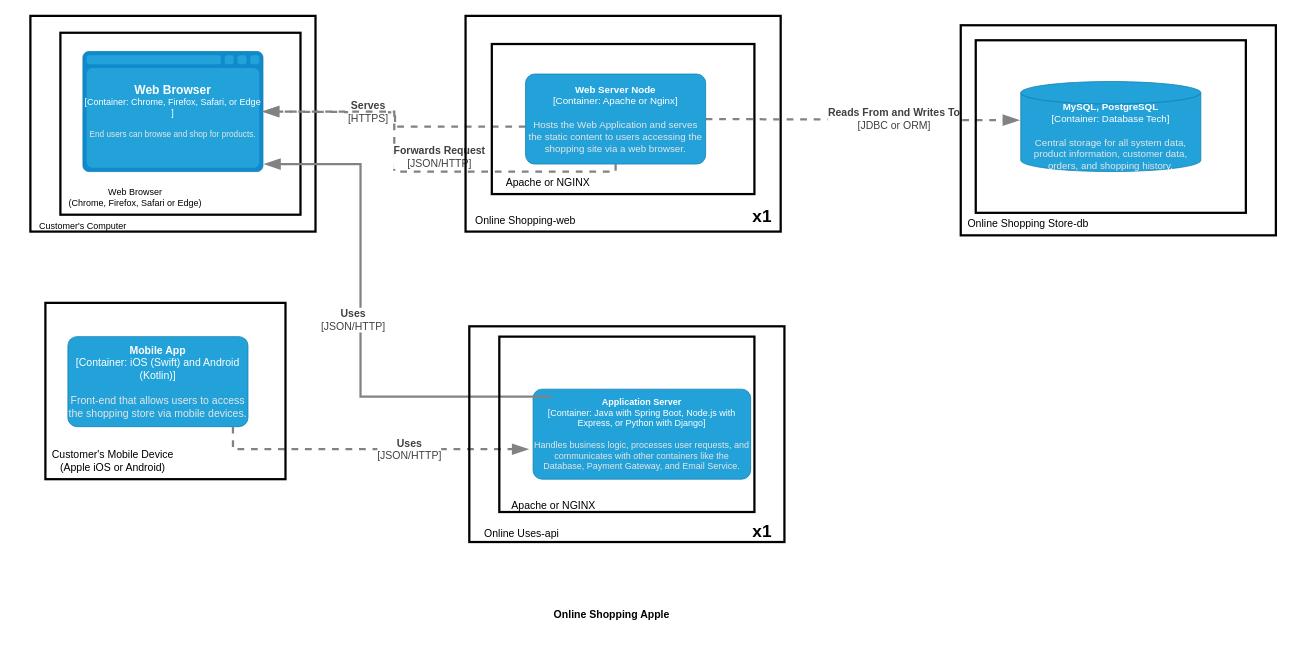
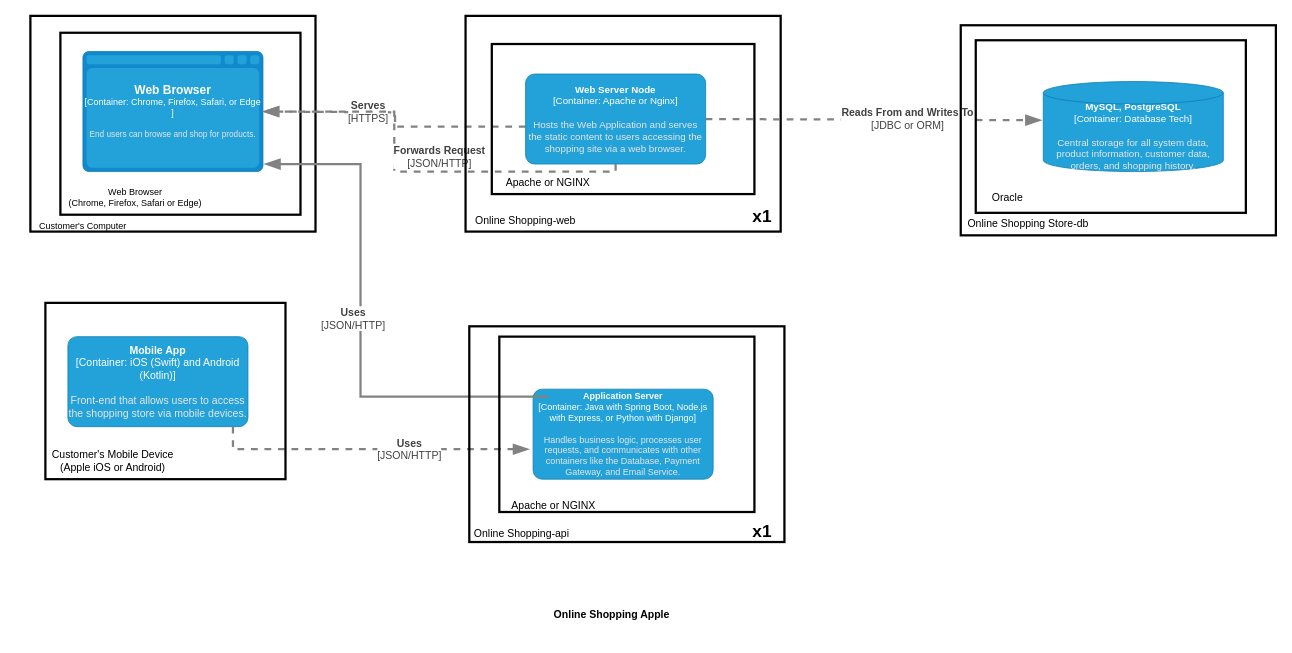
- <mxCell id="5" value="&lt;font style=&quot;font-size: 13px;&quot;&gt;&lt;b style=&quot;font-size: 13px;&quot;&gt;MySQL, PostgreSQL&lt;/b&gt;&lt;/font&gt;&lt;div style=&quot;font-size: 13px;&quot;&gt;[Container:&amp;nbsp;Database Tech]&lt;/div&gt;&lt;br style=&quot;font-size: 13px;&quot;&gt;&lt;div style=&quot;font-size: 13px;&quot;&gt;&lt;font style=&quot;font-size: 13px;&quot;&gt;&lt;font color=&quot;#E6E6E6&quot; style=&quot;font-size: 13px;&quot;&gt;Central storage for all system data, product information, customer data, orders, and shopping history.&lt;/font&gt;&lt;/font&gt;&lt;/div&gt;" style="shape=cylinder3;size=15;whiteSpace=wrap;html=1;boundedLbl=1;rounded=0;labelBackgroundColor=none;fillColor=#23A2D9;fontSize=13;fontColor=#ffffff;align=center;strokeColor=#0E7DAD;metaEdit=1;points=[[0.5,0,0],[1,0.25,0],[1,0.5,0],[1,0.75,0],[0.5,1,0],[0,0.75,0],[0,0.5,0],[0,0.25,0]];resizable=0;" vertex="1" parent="1"><mxGeometry x="1360" y="108" width="240" height="120" as="geometry" /></mxCell>
+ <mxCell id="5" value="&lt;font style=&quot;font-size: 13px;&quot;&gt;&lt;b style=&quot;font-size: 13px;&quot;&gt;MySQL, PostgreSQL&lt;/b&gt;&lt;/font&gt;&lt;div style=&quot;font-size: 13px;&quot;&gt;[Container:&amp;nbsp;Database Tech]&lt;/div&gt;&lt;br style=&quot;font-size: 13px;&quot;&gt;&lt;div style=&quot;font-size: 13px;&quot;&gt;&lt;font style=&quot;font-size: 13px;&quot;&gt;&lt;font color=&quot;#E6E6E6&quot; style=&quot;font-size: 13px;&quot;&gt;Central storage for all system data, product information, customer data, orders, and shopping history.&lt;/font&gt;&lt;/font&gt;&lt;/div&gt;" style="shape=cylinder3;size=15;whiteSpace=wrap;html=1;boundedLbl=1;rounded=0;labelBackgroundColor=none;fillColor=#23A2D9;fontSize=13;fontColor=#ffffff;align=center;strokeColor=#0E7DAD;metaEdit=1;points=[[0.5,0,0],[1,0.25,0],[1,0.5,0],[1,0.75,0],[0.5,1,0],[0,0.75,0],[0,0.5,0],[0,0.25,0]];resizable=0;" vertex="1" parent="1"><mxGeometry x="1390" y="108" width="240" height="120" as="geometry" /></mxCell>
+ <mxCell id="28" value="Oracle" style="text;html=1;align=center;verticalAlign=middle;whiteSpace=wrap;rounded=0;fontSize=14;" vertex="1" parent="1"><mxGeometry x="1310" y="248" width="65" height="30" as="geometry" /></mxCell>
- <mxCell id="4" value="&lt;font style=&quot;font-size: 12px;&quot;&gt;&lt;b style=&quot;font-size: 12px;&quot;&gt;Application Server&lt;/b&gt;&lt;/font&gt;&lt;div style=&quot;font-size: 12px;&quot;&gt;[Container: Java with Spring Boot, Node.js with Express, or Python with Django]&lt;/div&gt;&lt;br style=&quot;font-size: 12px;&quot;&gt;&lt;div style=&quot;font-size: 12px;&quot;&gt;&lt;font style=&quot;font-size: 12px;&quot;&gt;&lt;font color=&quot;#E6E6E6&quot; style=&quot;font-size: 12px;&quot;&gt;Handles business logic, processes user requests, and communicates with other containers like the Database, Payment Gateway, and Email Service.&lt;/font&gt;&lt;/font&gt;&lt;/div&gt;" style="rounded=1;whiteSpace=wrap;html=1;fontSize=12;labelBackgroundColor=none;fillColor=#23A2D9;fontColor=#ffffff;align=center;arcSize=10;strokeColor=#0E7DAD;metaEdit=1;resizable=0;points=[[0.25,0,0],[0.5,0,0],[0.75,0,0],[1,0.25,0],[1,0.5,0],[1,0.75,0],[0.75,1,0],[0.5,1,0],[0.25,1,0],[0,0.75,0],[0,0.5,0],[0,0.25,0]];" vertex="1" parent="1"><mxGeometry x="710" y="518" width="290" height="120" as="geometry" /></mxCell>
+ <mxCell id="4" value="&lt;font style=&quot;font-size: 12px;&quot;&gt;&lt;b style=&quot;font-size: 12px;&quot;&gt;Application Server&lt;/b&gt;&lt;/font&gt;&lt;div style=&quot;font-size: 12px;&quot;&gt;[Container: Java with Spring Boot, Node.js with Express, or Python with Django]&lt;/div&gt;&lt;br style=&quot;font-size: 12px;&quot;&gt;&lt;div style=&quot;font-size: 12px;&quot;&gt;&lt;font style=&quot;font-size: 12px;&quot;&gt;&lt;font color=&quot;#E6E6E6&quot; style=&quot;font-size: 12px;&quot;&gt;Handles business logic, processes user requests, and communicates with other containers like the Database, Payment Gateway, and Email Service.&lt;/font&gt;&lt;/font&gt;&lt;/div&gt;" style="rounded=1;whiteSpace=wrap;html=1;fontSize=12;labelBackgroundColor=none;fillColor=#23A2D9;fontColor=#ffffff;align=center;arcSize=10;strokeColor=#0E7DAD;metaEdit=1;resizable=0;points=[[0.25,0,0],[0.5,0,0],[0.75,0,0],[1,0.25,0],[1,0.5,0],[1,0.75,0],[0.75,1,0],[0.5,1,0],[0.25,1,0],[0,0.75,0],[0,0.5,0],[0,0.25,0]];" vertex="1" parent="1"><mxGeometry x="710" y="518" width="240" height="120" as="geometry" /></mxCell>
- <mxCell id="24" value="&lt;span style=&quot;font-size: 14px;&quot;&gt;Online Uses-api&lt;/span&gt;" style="text;html=1;align=center;verticalAlign=middle;whiteSpace=wrap;rounded=0;fontSize=14;fontStyle=0" vertex="1" parent="1"><mxGeometry x="630" y="694.88" width="130" height="30" as="geometry" /></mxCell>
+ <mxCell id="24" value="&lt;span style=&quot;font-size: 14px;&quot;&gt;Online Shopping-api&lt;/span&gt;" style="text;html=1;align=center;verticalAlign=middle;whiteSpace=wrap;rounded=0;fontSize=14;fontStyle=0" vertex="1" parent="1"><mxGeometry x="630" y="694.88" width="130" height="30" as="geometry" /></mxCell>
